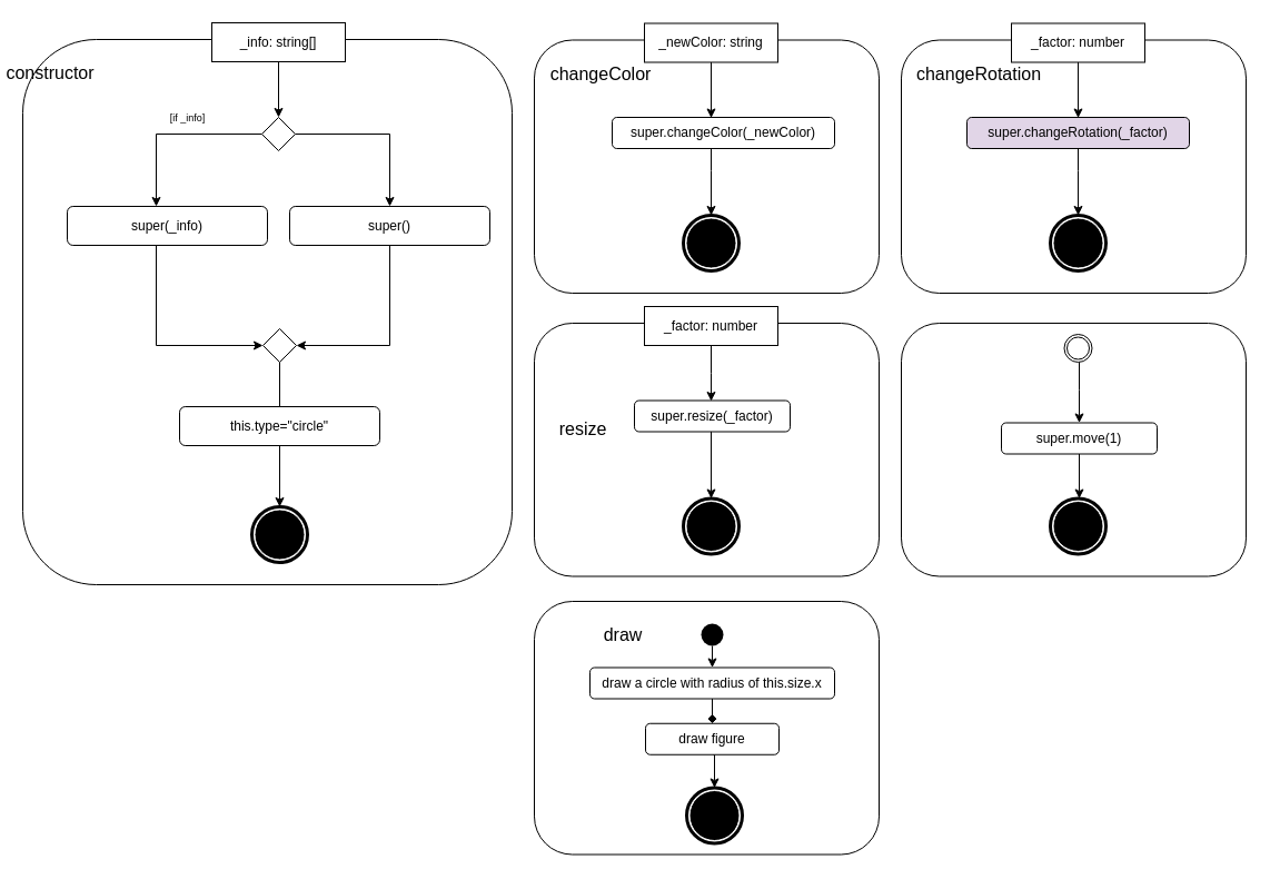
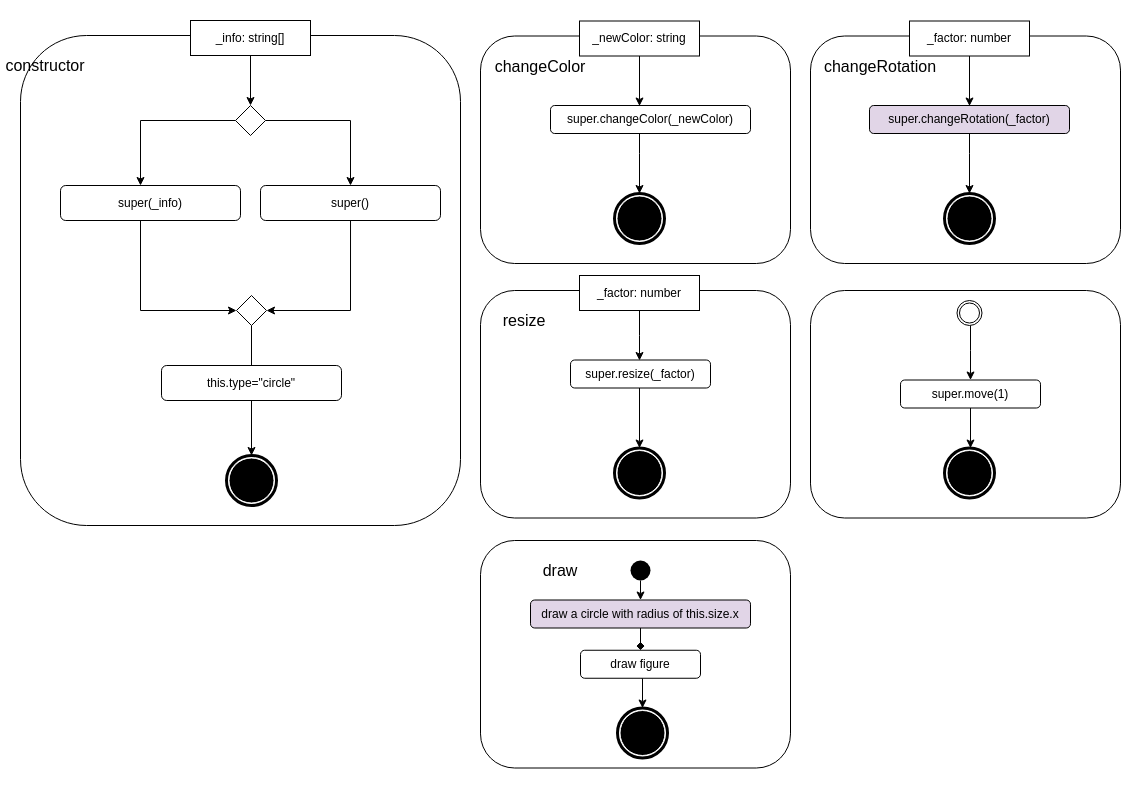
- <mxCell id="16" value="&lt;font style=&quot;font-size: 9px&quot;&gt;[if _info]&lt;/font&gt;" style="text;html=1;strokeColor=none;fillColor=none;align=center;verticalAlign=middle;whiteSpace=wrap;rounded=0;" vertex="1" parent="1"><mxGeometry x="116" y="95" width="105" height="20" as="geometry" /></mxCell>
- <mxCell id="32" value="&lt;font style=&quot;font-size: 16px&quot;&gt;resize&lt;/font&gt;" style="text;html=1;strokeColor=none;fillColor=none;align=center;verticalAlign=middle;whiteSpace=wrap;rounded=0;" vertex="1" parent="1"><mxGeometry x="504" y="375" width="40" height="20" as="geometry" /></mxCell>
+ <mxCell id="32" value="&lt;font style=&quot;font-size: 16px&quot;&gt;resize&lt;/font&gt;" style="text;html=1;strokeColor=none;fillColor=none;align=center;verticalAlign=middle;whiteSpace=wrap;rounded=0;" vertex="1" parent="1"><mxGeometry x="504" y="310" width="40" height="20" as="geometry" /></mxCell>
- <mxCell id="47" value="draw a circle with radius of this.size.x" style="rounded=1;whiteSpace=wrap;html=1;" vertex="1" parent="1"><mxGeometry x="530" y="599.5" width="220" height="28" as="geometry" /></mxCell>
+ <mxCell id="47" value="draw a circle with radius of this.size.x" style="rounded=1;whiteSpace=wrap;html=1;fillColor=#e1d5e7;" vertex="1" parent="1"><mxGeometry x="530" y="599.5" width="220" height="28" as="geometry" /></mxCell>
